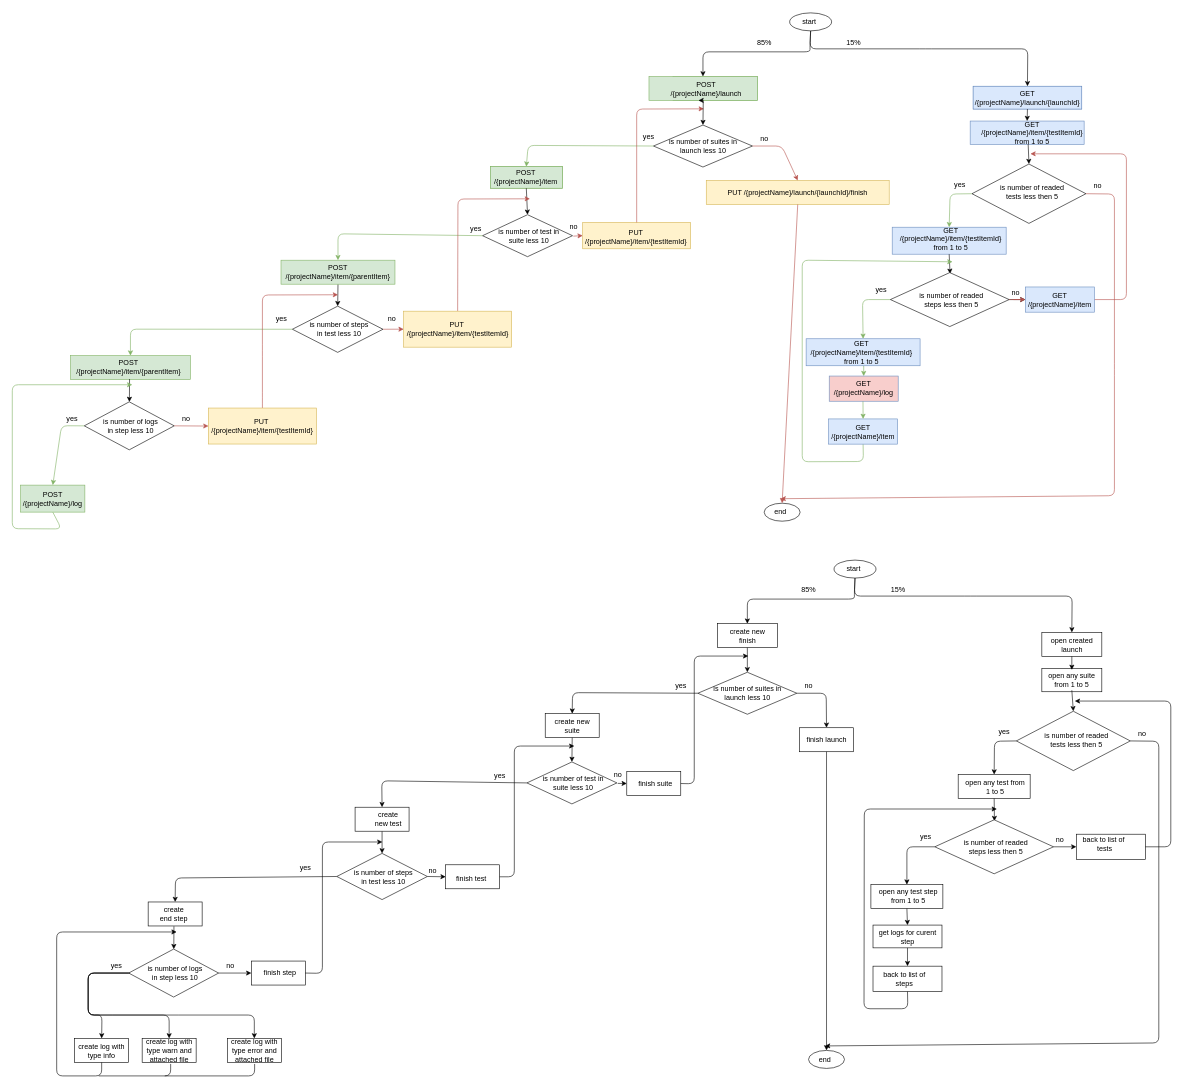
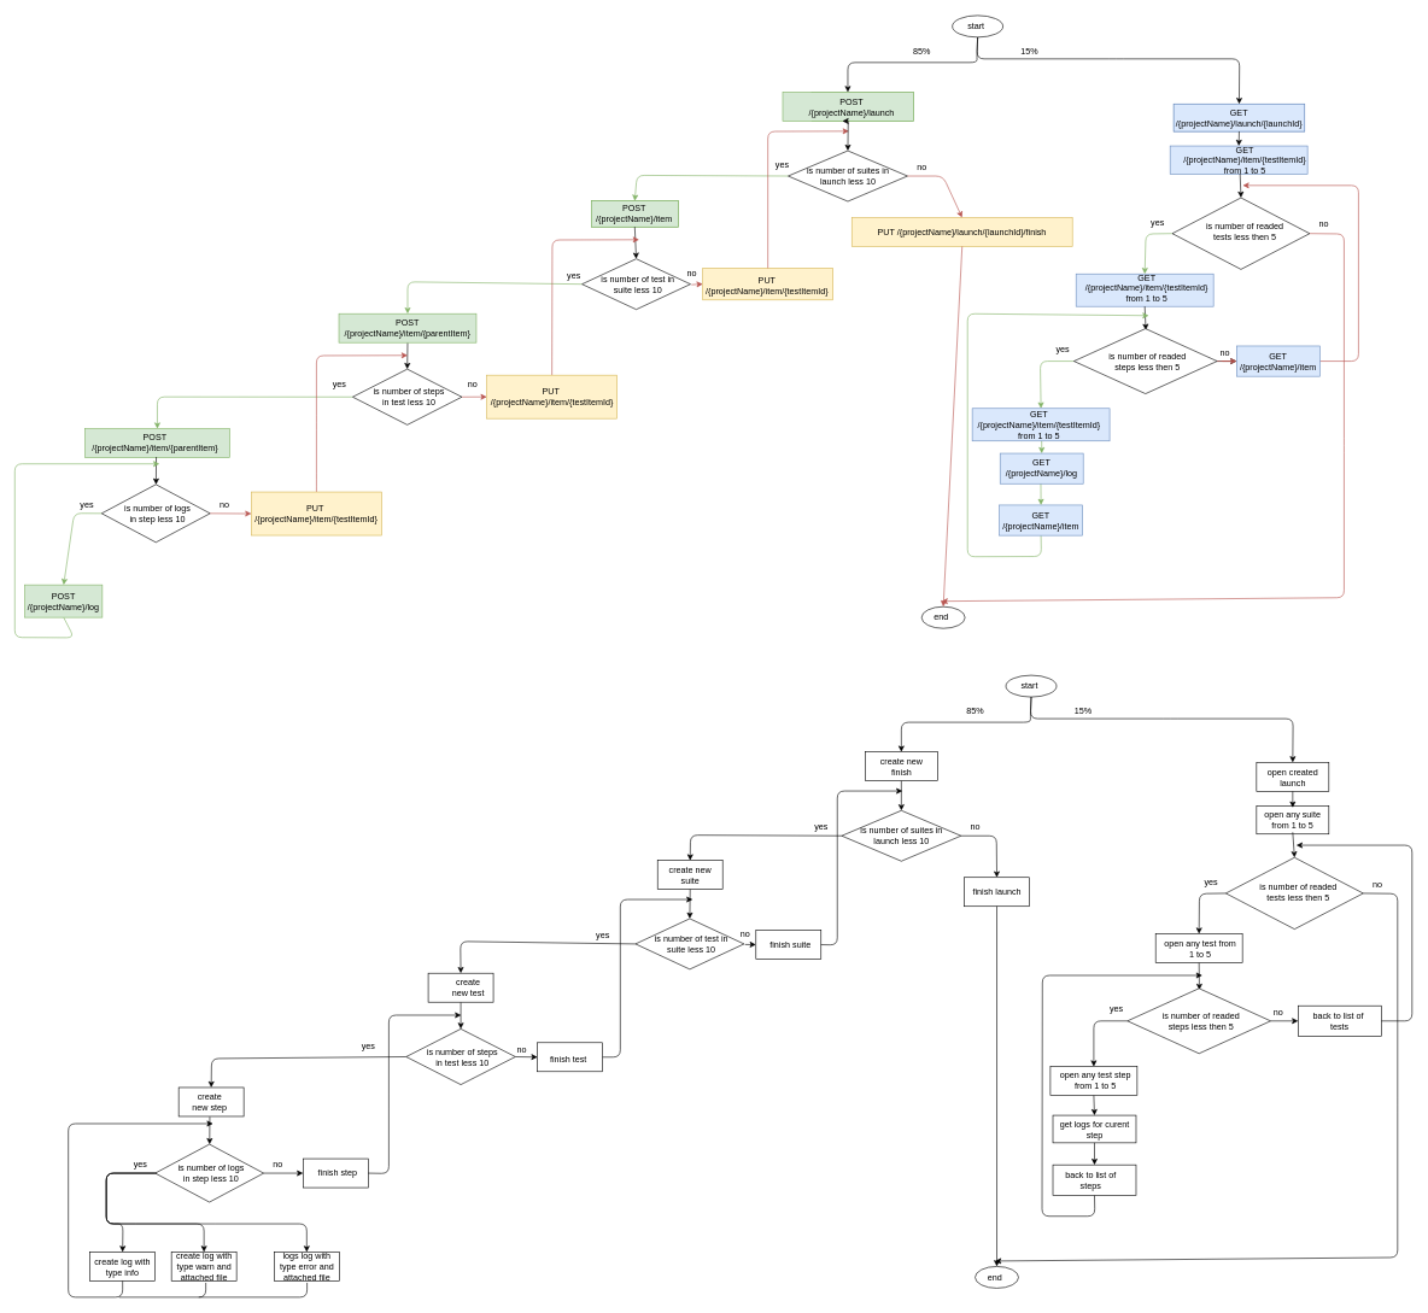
- <mxCell id="253" value="&lt;span style=&quot;white-space: normal&quot;&gt;GET /{projectName}/log&lt;/span&gt;" style="rounded=0;whiteSpace=wrap;html=1;fillColor=#f8cecc;strokeColor=#6c8ebf;" vertex="1" parent="1"><mxGeometry x="1382" y="626.147" width="115" height="42" as="geometry" /></mxCell>
+ <mxCell id="253" value="&lt;span style=&quot;white-space: normal&quot;&gt;GET /{projectName}/log&lt;/span&gt;" style="rounded=0;whiteSpace=wrap;html=1;fillColor=#dae8fc;strokeColor=#6c8ebf;" vertex="1" parent="1"><mxGeometry x="1382" y="626.147" width="115" height="42" as="geometry" /></mxCell>
- <mxCell id="126" value="back to list of&amp;nbsp; tests" style="text;html=1;strokeColor=none;fillColor=none;align=center;verticalAlign=middle;whiteSpace=wrap;rounded=0;" vertex="1" parent="124"><mxGeometry x="6" y="6" width="83" height="20" as="geometry" /></mxCell>
+ <mxCell id="126" value="back to list of&amp;nbsp; tests" style="text;html=1;strokeColor=none;fillColor=none;align=center;verticalAlign=middle;whiteSpace=wrap;rounded=0;" vertex="1" parent="124"><mxGeometry x="16" y="11" width="83" height="20" as="geometry" /></mxCell>
- <mxCell id="39" value="create end step" style="text;html=1;strokeColor=none;fillColor=none;align=center;verticalAlign=middle;whiteSpace=wrap;rounded=0;" vertex="1" parent="37"><mxGeometry x="15" y="10" width="55" height="20" as="geometry" /></mxCell>
+ <mxCell id="39" value="create new step" style="text;html=1;strokeColor=none;fillColor=none;align=center;verticalAlign=middle;whiteSpace=wrap;rounded=0;" vertex="1" parent="37"><mxGeometry x="15" y="10" width="55" height="20" as="geometry" /></mxCell>
- <mxCell id="63" value="create log with type error&amp;nbsp;and attached file" style="text;html=1;strokeColor=none;fillColor=none;align=center;verticalAlign=middle;whiteSpace=wrap;rounded=0;" vertex="1" parent="61"><mxGeometry x="5" y="15" width="80" height="10" as="geometry" /></mxCell>
+ <mxCell id="63" value="logs log with type error&amp;nbsp;and attached file" style="text;html=1;strokeColor=none;fillColor=none;align=center;verticalAlign=middle;whiteSpace=wrap;rounded=0;" vertex="1" parent="61"><mxGeometry x="5" y="15" width="80" height="10" as="geometry" /></mxCell>
